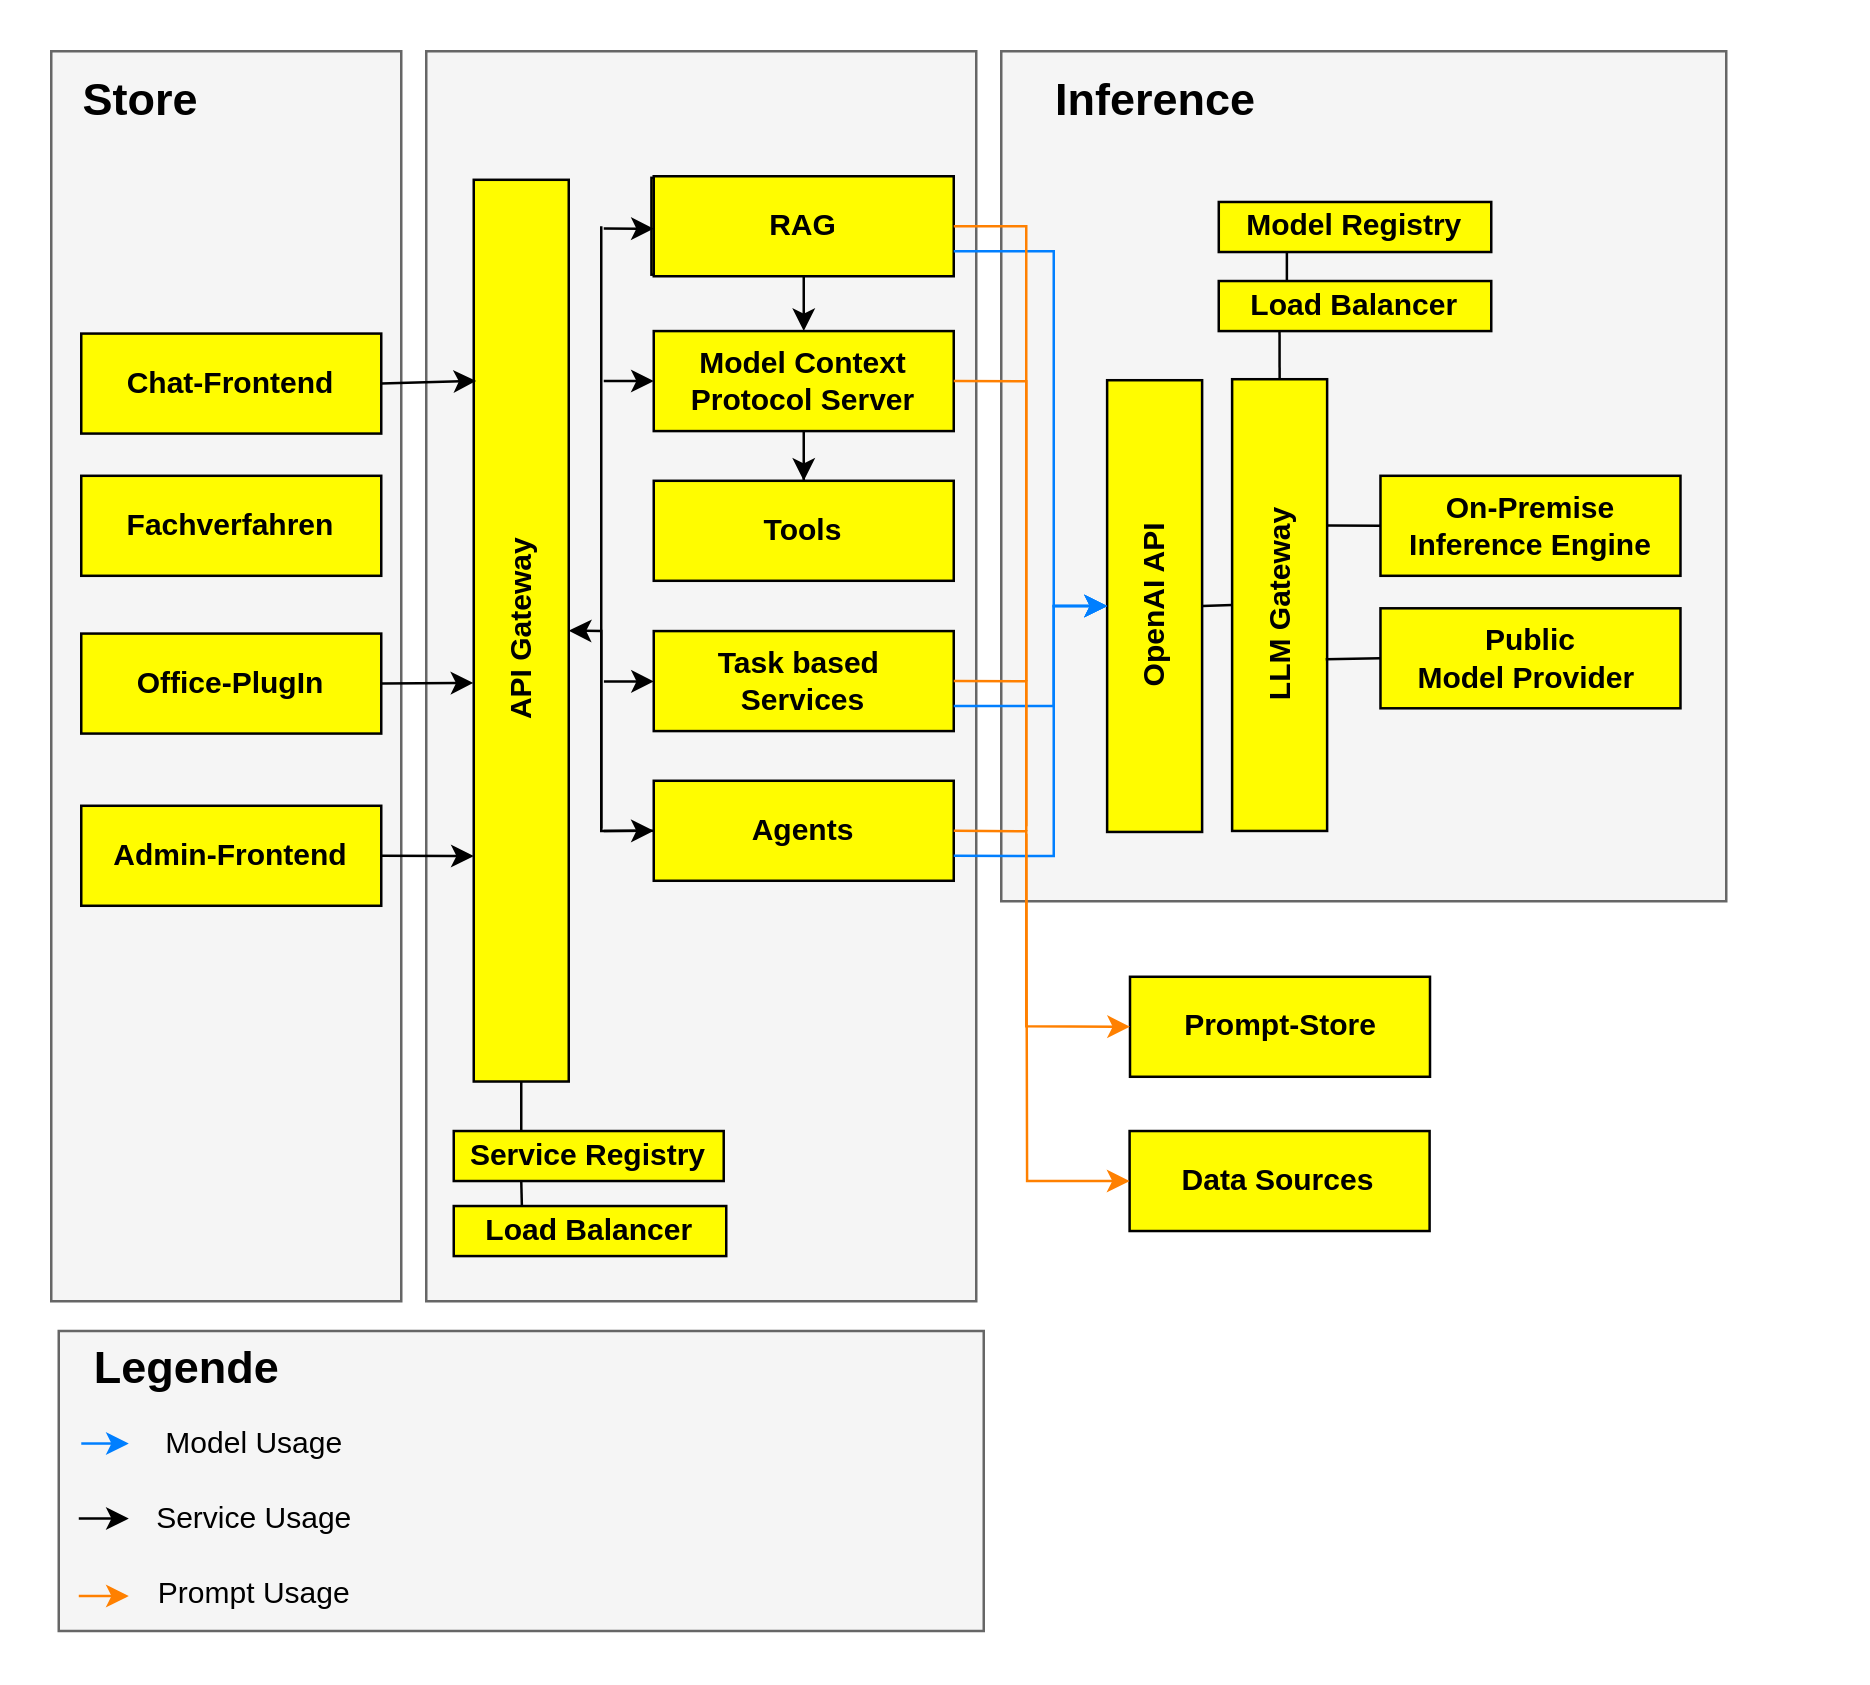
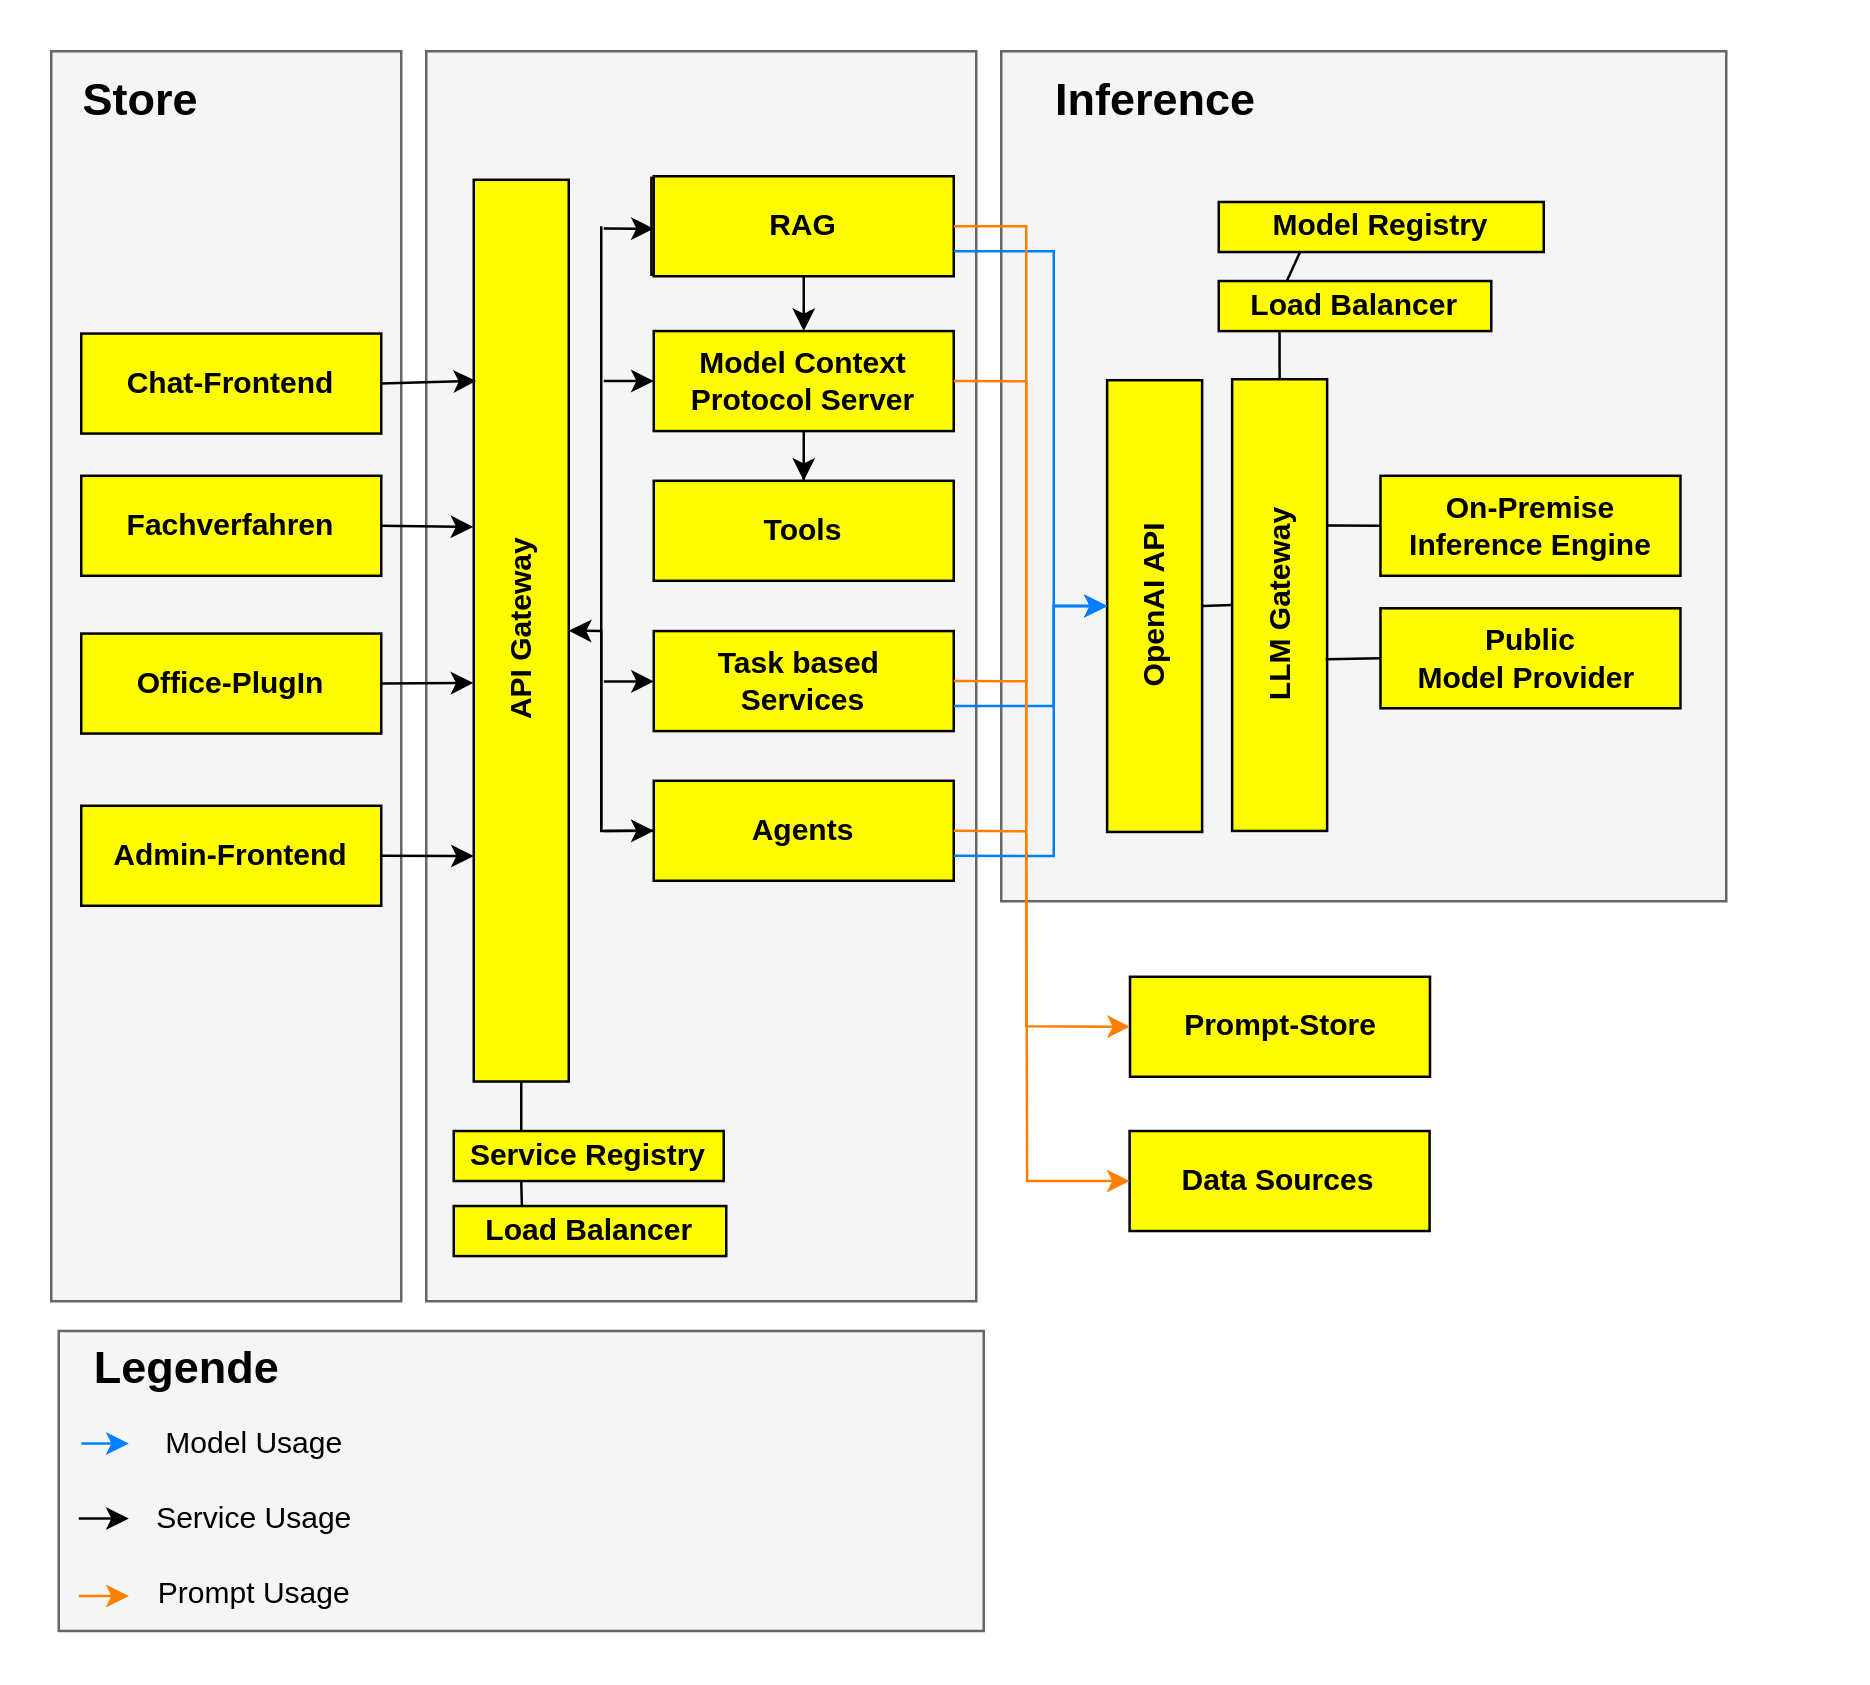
- <mxCell id="26" value="Model Registry" style="rounded=0;whiteSpace=wrap;html=1;fillStyle=solid;fillColor=#FFFC00;fontStyle=1" vertex="1" parent="2"><mxGeometry x="437.01" y="10.29" width="108.99" height="20.02" as="geometry" /></mxCell>
+ <mxCell id="26" value="Model Registry" style="rounded=0;whiteSpace=wrap;html=1;fillStyle=solid;fillColor=#FFFC00;fontStyle=1" vertex="1" parent="2"><mxGeometry x="437.01" y="10.29" width="130" height="20.02" as="geometry" /></mxCell>
+ <mxCell id="38" value="" style="endArrow=classic;html=1;rounded=0;entryX=0.615;entryY=-0.004;entryDx=0;entryDy=0;exitX=1;exitY=0.5;exitDx=0;exitDy=0;entryPerimeter=0;" edge="1" parent="2" source="37" target="7"><mxGeometry width="50" height="50" relative="1" as="geometry"><mxPoint x="130" y="191.91" as="sourcePoint" /><mxPoint x="149" y="191.91" as="targetPoint" /></mxGeometry></mxCell>
